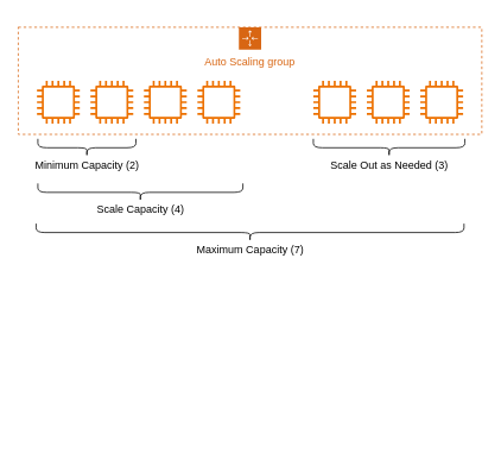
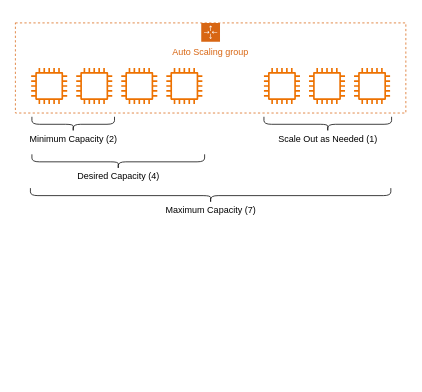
- <mxCell id="13" value="Scale Out as Needed (3)" style="text;html=1;align=center;verticalAlign=middle;resizable=0;points=[];autosize=1;strokeColor=none;fillColor=none;" parent="1" vertex="1"><mxGeometry x="356" y="170" width="160" height="30" as="geometry" /></mxCell>
+ <mxCell id="13" value="Scale Out as Needed (1)" style="text;html=1;align=center;verticalAlign=middle;resizable=0;points=[];autosize=1;strokeColor=none;fillColor=none;" parent="1" vertex="1"><mxGeometry x="356" y="170" width="160" height="30" as="geometry" /></mxCell>
- <mxCell id="15" value="Scale Capacity (4)" style="text;html=1;align=center;verticalAlign=middle;resizable=0;points=[];autosize=1;strokeColor=none;fillColor=none;" parent="1" vertex="1"><mxGeometry x="92" y="220" width="130" height="30" as="geometry" /></mxCell>
+ <mxCell id="15" value="Desired Capacity (4)" style="text;html=1;align=center;verticalAlign=middle;resizable=0;points=[];autosize=1;strokeColor=none;fillColor=none;" parent="1" vertex="1"><mxGeometry x="92" y="220" width="130" height="30" as="geometry" /></mxCell>
